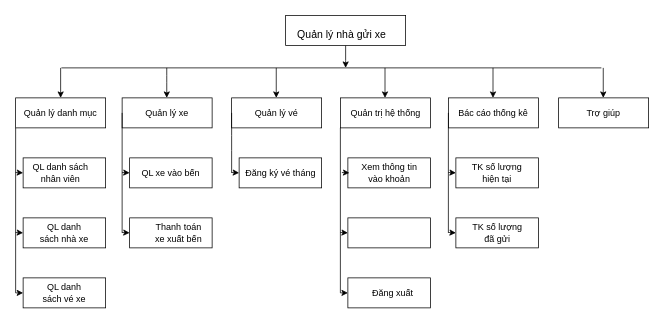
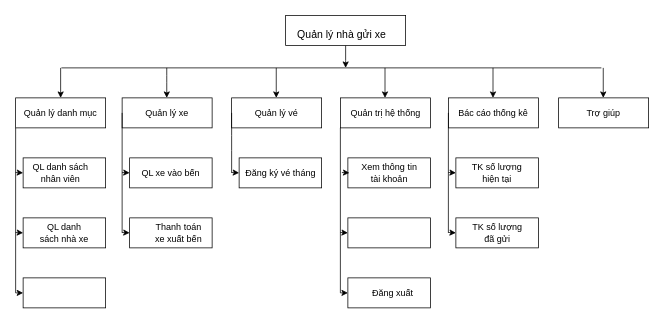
- <mxCell id="55" value="Xem thông tin vào khoản" style="text;html=1;strokeColor=none;fillColor=none;align=center;verticalAlign=middle;whiteSpace=wrap;rounded=0;" parent="1" vertex="1"><mxGeometry x="479.5" y="220" width="77" height="20" as="geometry" /></mxCell>
+ <mxCell id="55" value="Xem thông tin tài khoản" style="text;html=1;strokeColor=none;fillColor=none;align=center;verticalAlign=middle;whiteSpace=wrap;rounded=0;" parent="1" vertex="1"><mxGeometry x="479.5" y="220" width="77" height="20" as="geometry" /></mxCell>
- <mxCell id="32" value="QL danh sách vé xe" style="text;html=1;strokeColor=none;fillColor=none;align=center;verticalAlign=middle;whiteSpace=wrap;rounded=0;" parent="1" vertex="1"><mxGeometry x="50" y="380" width="70" height="20" as="geometry" /></mxCell>
